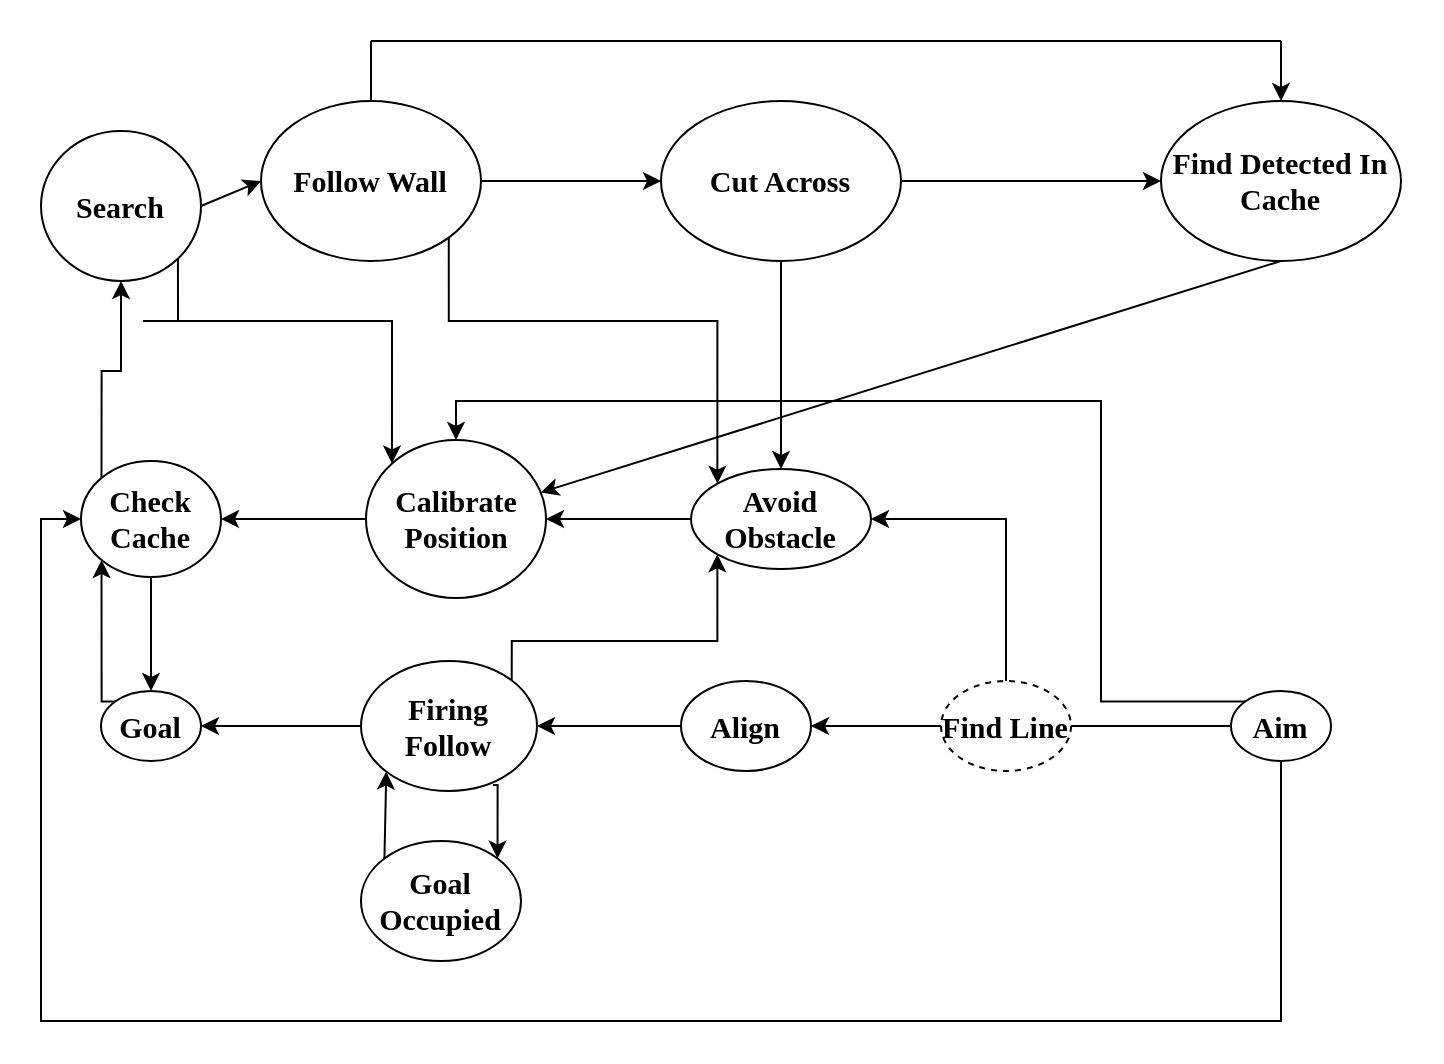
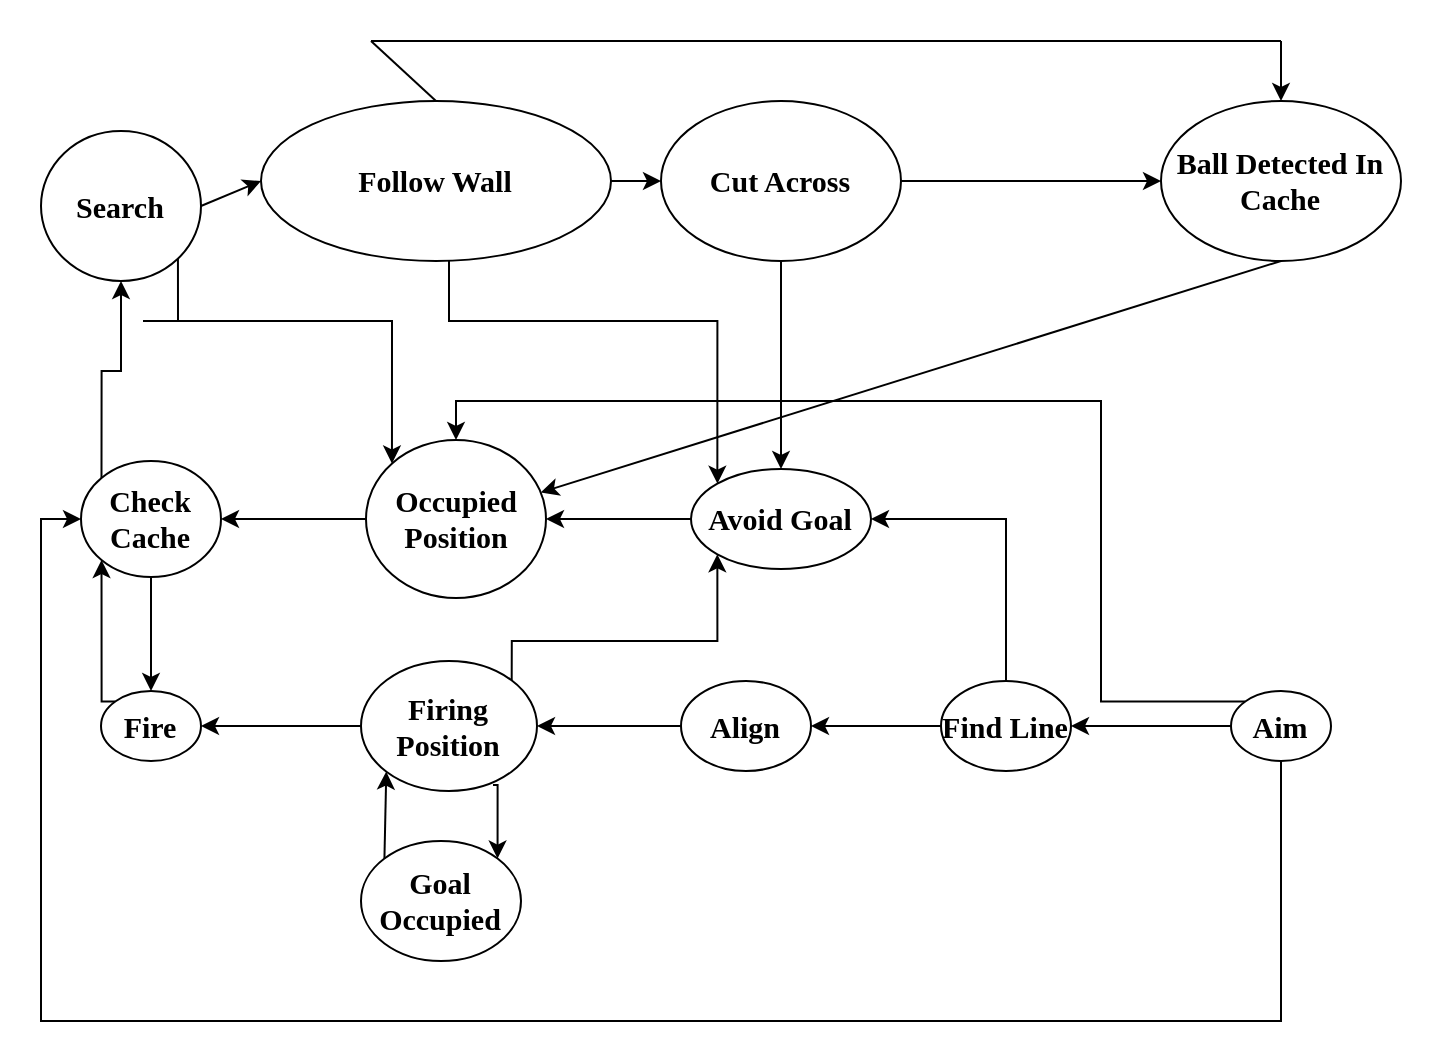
- <mxCell id="7" value="&lt;div style=&quot;font-size: 15px&quot;&gt;&lt;font style=&quot;font-size: 15px&quot; face=&quot;Lucida Console&quot;&gt;&lt;b&gt;Follow Wall&lt;br&gt;&lt;/b&gt;&lt;/font&gt;&lt;/div&gt;" style="ellipse;whiteSpace=wrap;html=1;gradientColor=#ffffff;" vertex="1" parent="1"><mxGeometry x="130" y="50" width="110" height="80" as="geometry" /></mxCell>
+ <mxCell id="7" value="&lt;div style=&quot;font-size: 15px&quot;&gt;&lt;font style=&quot;font-size: 15px&quot; face=&quot;Lucida Console&quot;&gt;&lt;b&gt;Follow Wall&lt;br&gt;&lt;/b&gt;&lt;/font&gt;&lt;/div&gt;" style="ellipse;whiteSpace=wrap;html=1;gradientColor=#ffffff;" vertex="1" parent="1"><mxGeometry x="130" y="50" width="175" height="80" as="geometry" /></mxCell>
- <mxCell id="11" value="&lt;div style=&quot;font-size: 15px&quot;&gt;&lt;font style=&quot;font-size: 15px&quot; face=&quot;Lucida Console&quot;&gt;&lt;b&gt;Find Detected In Cache&lt;br&gt;&lt;/b&gt;&lt;/font&gt;&lt;/div&gt;" style="ellipse;whiteSpace=wrap;html=1;gradientColor=#ffffff;" vertex="1" parent="1"><mxGeometry x="580" y="50" width="120" height="80" as="geometry" /></mxCell>
+ <mxCell id="11" value="&lt;div style=&quot;font-size: 15px&quot;&gt;&lt;font style=&quot;font-size: 15px&quot; face=&quot;Lucida Console&quot;&gt;&lt;b&gt;Ball Detected In Cache&lt;br&gt;&lt;/b&gt;&lt;/font&gt;&lt;/div&gt;" style="ellipse;whiteSpace=wrap;html=1;gradientColor=#ffffff;" vertex="1" parent="1"><mxGeometry x="580" y="50" width="120" height="80" as="geometry" /></mxCell>
- <mxCell id="5" value="&lt;div style=&quot;font-size: 15px&quot;&gt;&lt;font style=&quot;font-size: 15px&quot; face=&quot;Lucida Console&quot;&gt;&lt;b&gt;Calibrate Position&lt;br&gt;&lt;/b&gt;&lt;/font&gt;&lt;/div&gt;" style="ellipse;whiteSpace=wrap;html=1;gradientColor=#ffffff;" vertex="1" parent="1"><mxGeometry x="182.5" y="219.5" width="90" height="79" as="geometry" /></mxCell>
+ <mxCell id="5" value="&lt;div style=&quot;font-size: 15px&quot;&gt;&lt;font style=&quot;font-size: 15px&quot; face=&quot;Lucida Console&quot;&gt;&lt;b&gt;Occupied Position&lt;br&gt;&lt;/b&gt;&lt;/font&gt;&lt;/div&gt;" style="ellipse;whiteSpace=wrap;html=1;gradientColor=#ffffff;" vertex="1" parent="1"><mxGeometry x="182.5" y="219.5" width="90" height="79" as="geometry" /></mxCell>
- <mxCell id="10" value="&lt;div style=&quot;font-size: 15px&quot;&gt;&lt;font style=&quot;font-size: 15px&quot; face=&quot;Lucida Console&quot;&gt;&lt;b&gt;Avoid Obstacle&lt;/b&gt;&lt;/font&gt;&lt;/div&gt;" style="ellipse;whiteSpace=wrap;html=1;gradientColor=#ffffff;" vertex="1" parent="1"><mxGeometry x="345" y="234" width="90" height="50" as="geometry" /></mxCell>
+ <mxCell id="10" value="&lt;div style=&quot;font-size: 15px&quot;&gt;&lt;font style=&quot;font-size: 15px&quot; face=&quot;Lucida Console&quot;&gt;&lt;b&gt;Avoid Goal&lt;/b&gt;&lt;/font&gt;&lt;/div&gt;" style="ellipse;whiteSpace=wrap;html=1;gradientColor=#ffffff;" vertex="1" parent="1"><mxGeometry x="345" y="234" width="90" height="50" as="geometry" /></mxCell>
- <mxCell id="18" value="&lt;div style=&quot;font-size: 15px&quot;&gt;&lt;font style=&quot;font-size: 15px&quot; face=&quot;Lucida Console&quot;&gt;&lt;b&gt;Find Line&lt;br&gt;&lt;/b&gt;&lt;/font&gt;&lt;/div&gt;" style="ellipse;whiteSpace=wrap;html=1;gradientColor=#ffffff;dashed=1;" vertex="1" parent="1"><mxGeometry x="470" y="340" width="65" height="45" as="geometry" /></mxCell>
+ <mxCell id="18" value="&lt;div style=&quot;font-size: 15px&quot;&gt;&lt;font style=&quot;font-size: 15px&quot; face=&quot;Lucida Console&quot;&gt;&lt;b&gt;Find Line&lt;br&gt;&lt;/b&gt;&lt;/font&gt;&lt;/div&gt;" style="ellipse;whiteSpace=wrap;html=1;gradientColor=#ffffff;" vertex="1" parent="1"><mxGeometry x="470" y="340" width="65" height="45" as="geometry" /></mxCell>
- <mxCell id="12" value="" style="edgeStyle=orthogonalEdgeStyle;rounded=0;orthogonalLoop=1;jettySize=auto;html=1;endArrow=none;" edge="1" parent="1" source="15" target="18"><mxGeometry relative="1" as="geometry" /></mxCell>
+ <mxCell id="12" value="" style="edgeStyle=orthogonalEdgeStyle;rounded=0;orthogonalLoop=1;jettySize=auto;html=1;" edge="1" parent="1" source="15" target="18"><mxGeometry relative="1" as="geometry" /></mxCell>
- <mxCell id="26" value="&lt;div style=&quot;font-size: 15px&quot;&gt;&lt;font style=&quot;font-size: 15px&quot; face=&quot;Lucida Console&quot;&gt;&lt;b&gt;Goal&lt;/b&gt;&lt;/font&gt;&lt;/div&gt;" style="ellipse;whiteSpace=wrap;html=1;gradientColor=#ffffff;" vertex="1" parent="1"><mxGeometry x="50" y="345" width="50" height="35" as="geometry" /></mxCell>
+ <mxCell id="26" value="&lt;div style=&quot;font-size: 15px&quot;&gt;&lt;font style=&quot;font-size: 15px&quot; face=&quot;Lucida Console&quot;&gt;&lt;b&gt;Fire&lt;/b&gt;&lt;/font&gt;&lt;/div&gt;" style="ellipse;whiteSpace=wrap;html=1;gradientColor=#ffffff;" vertex="1" parent="1"><mxGeometry x="50" y="345" width="50" height="35" as="geometry" /></mxCell>
- <mxCell id="24" value="&lt;div style=&quot;font-size: 15px&quot;&gt;&lt;font style=&quot;font-size: 15px&quot; face=&quot;Lucida Console&quot;&gt;&lt;b&gt;Firing Follow&lt;br&gt;&lt;/b&gt;&lt;/font&gt;&lt;/div&gt;" style="ellipse;whiteSpace=wrap;html=1;gradientColor=#ffffff;" vertex="1" parent="1"><mxGeometry x="180" y="330" width="88" height="65" as="geometry" /></mxCell>
+ <mxCell id="24" value="&lt;div style=&quot;font-size: 15px&quot;&gt;&lt;font style=&quot;font-size: 15px&quot; face=&quot;Lucida Console&quot;&gt;&lt;b&gt;Firing Position&lt;br&gt;&lt;/b&gt;&lt;/font&gt;&lt;/div&gt;" style="ellipse;whiteSpace=wrap;html=1;gradientColor=#ffffff;" vertex="1" parent="1"><mxGeometry x="180" y="330" width="88" height="65" as="geometry" /></mxCell>
